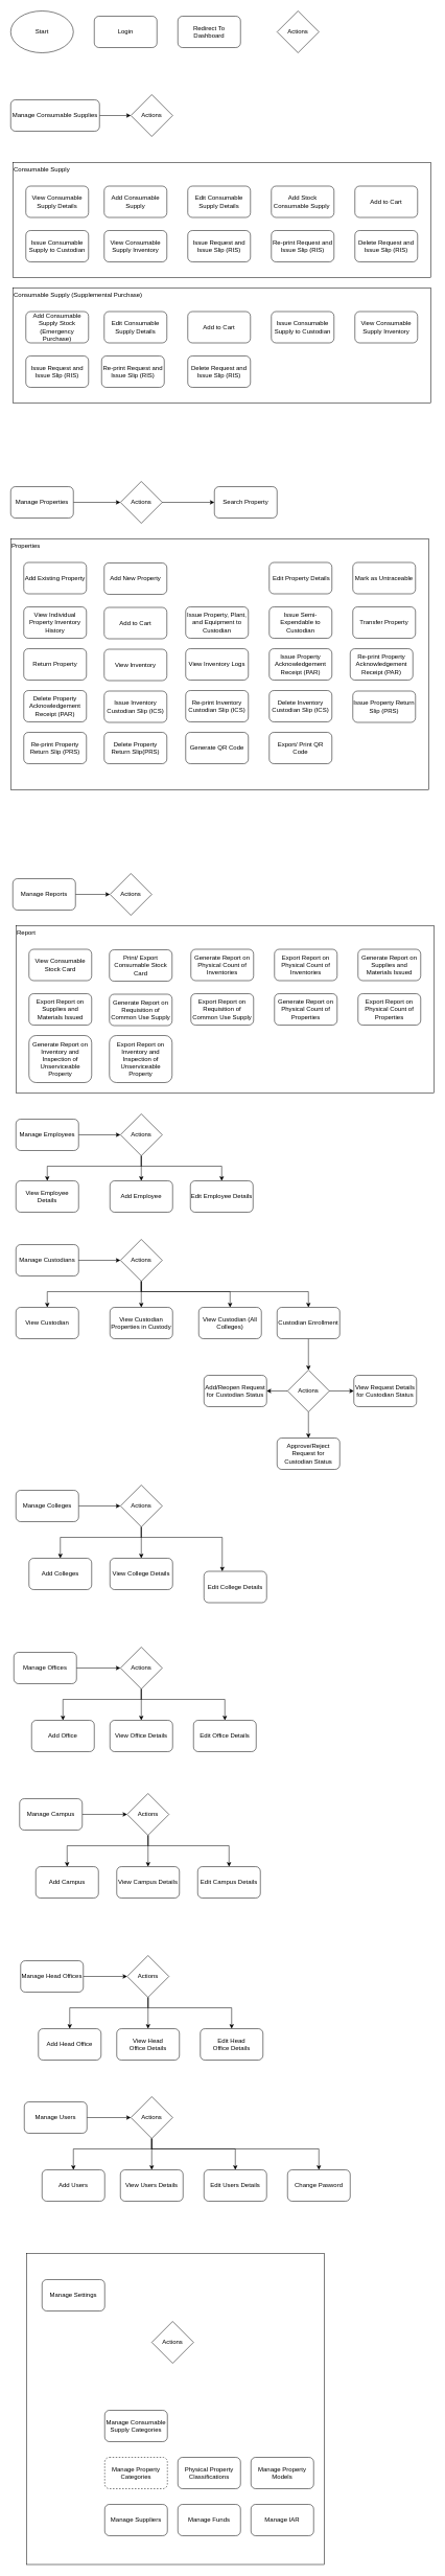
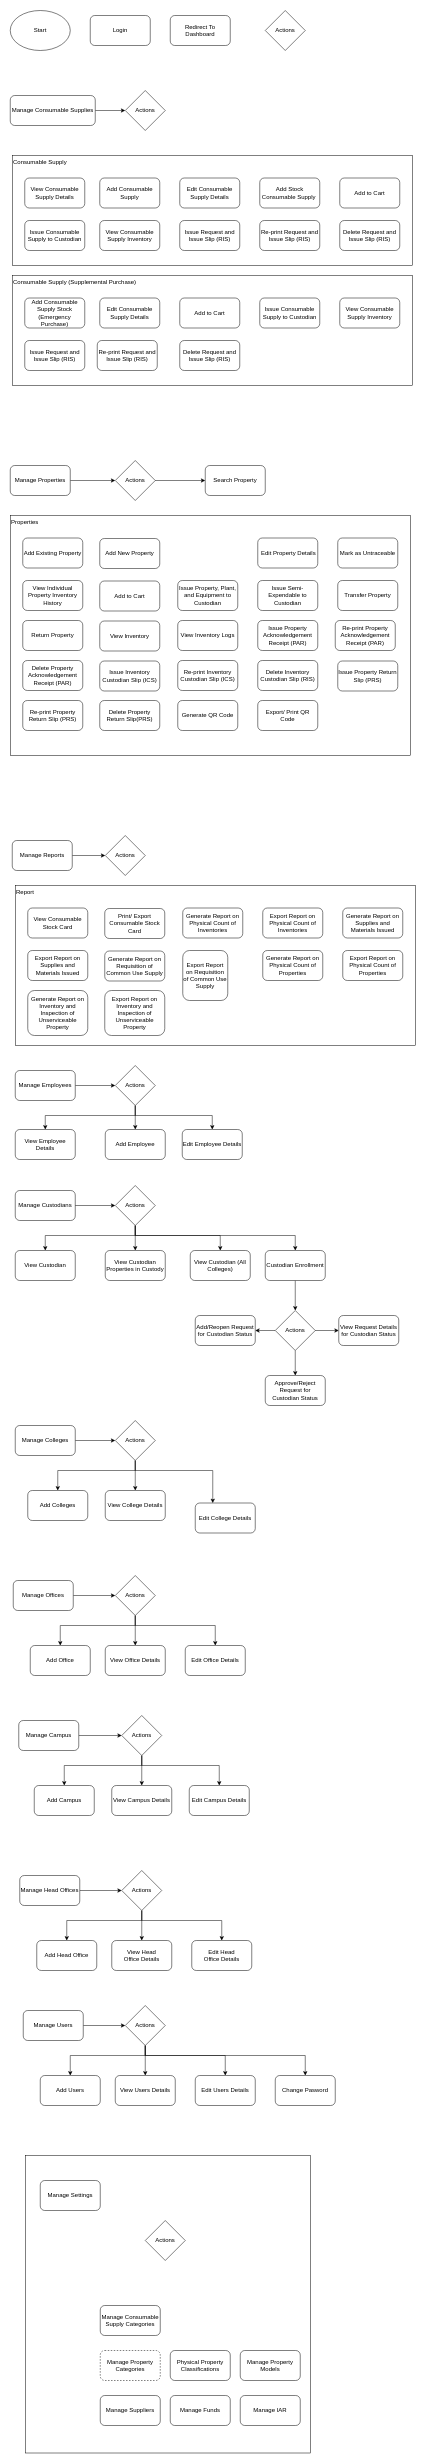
- <mxCell id="57" value="Delete Inventory Custodian Slip (ICS)" style="rounded=1;whiteSpace=wrap;html=1;" parent="38" vertex="1"><mxGeometry x="495" y="290" width="120" height="60" as="geometry" /></mxCell>
+ <mxCell id="57" value="Delete Inventory Custodian Slip (RIS)" style="rounded=1;whiteSpace=wrap;html=1;" parent="38" vertex="1"><mxGeometry x="495" y="290" width="120" height="60" as="geometry" /></mxCell>
- <mxCell id="78" value="Export Report on Requisition of Common Use Supply" style="rounded=1;whiteSpace=wrap;html=1;" parent="69" vertex="1"><mxGeometry x="335" y="130" width="120" height="60" as="geometry" /></mxCell>
+ <mxCell id="78" value="Export Report on Requisition of Common Use Supply" style="rounded=1;whiteSpace=wrap;html=1;" parent="69" vertex="1"><mxGeometry x="335" y="130" width="90" height="100" as="geometry" /></mxCell>
